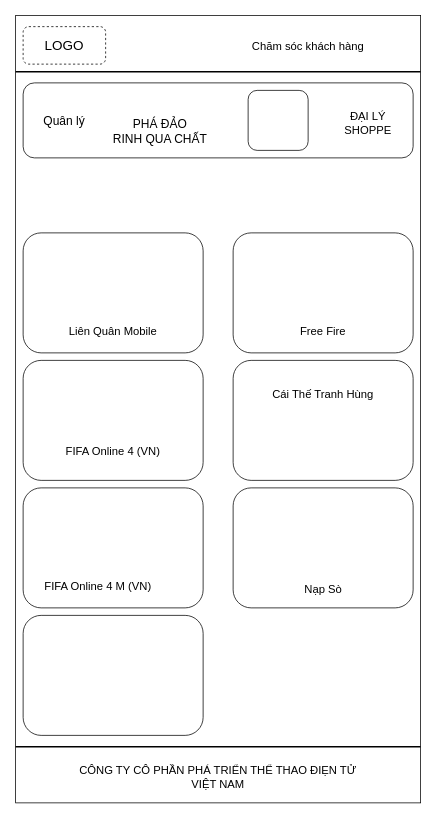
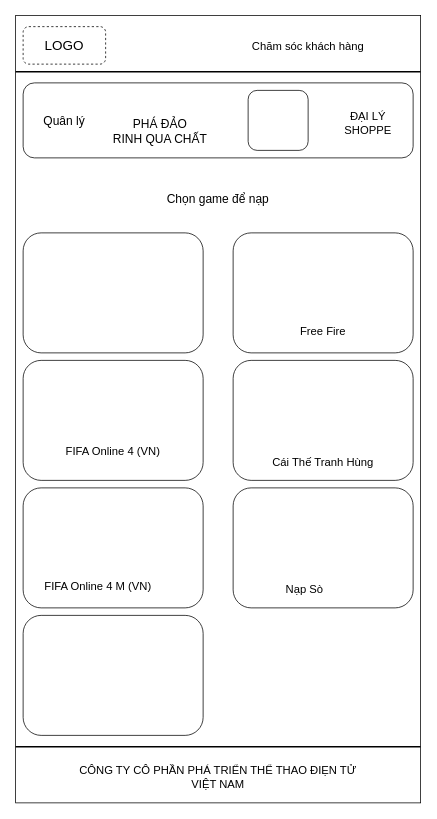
+ <mxCell id="12" value="&lt;font style=&quot;font-size: 16px;&quot;&gt;Chọn game để nạp&lt;/font&gt;" style="text;strokeColor=none;align=center;fillColor=none;html=1;verticalAlign=middle;whiteSpace=wrap;rounded=0;" parent="1" vertex="1"><mxGeometry x="200" y="250" width="180" height="30" as="geometry" /></mxCell>
- <mxCell id="20" value="&lt;font style=&quot;font-size: 15px;&quot;&gt;Liên Quân Mobile&lt;/font&gt;" style="text;strokeColor=none;align=center;fillColor=none;html=1;verticalAlign=middle;whiteSpace=wrap;rounded=0;" parent="1" vertex="1"><mxGeometry x="85" y="425" width="130" height="30" as="geometry" /></mxCell>
- <mxCell id="23" value="&lt;font style=&quot;font-size: 15px;&quot;&gt;Cái Thế Tranh Hùng&lt;/font&gt;" style="text;strokeColor=none;align=center;fillColor=none;html=1;verticalAlign=middle;whiteSpace=wrap;rounded=0;" parent="1" vertex="1"><mxGeometry x="355" y="510" width="150" height="30" as="geometry" /></mxCell>
+ <mxCell id="23" value="&lt;font style=&quot;font-size: 15px;&quot;&gt;Cái Thế Tranh Hùng&lt;/font&gt;" style="text;strokeColor=none;align=center;fillColor=none;html=1;verticalAlign=middle;whiteSpace=wrap;rounded=0;" parent="1" vertex="1"><mxGeometry x="355" y="600" width="150" height="30" as="geometry" /></mxCell>
- <mxCell id="25" value="&lt;font style=&quot;font-size: 15px;&quot;&gt;Nạp Sò&lt;/font&gt;" style="text;strokeColor=none;align=center;fillColor=none;html=1;verticalAlign=middle;whiteSpace=wrap;rounded=0;" parent="1" vertex="1"><mxGeometry x="382.5" y="770" width="95" height="30" as="geometry" /></mxCell>
+ <mxCell id="25" value="&lt;font style=&quot;font-size: 15px;&quot;&gt;Nạp Sò&lt;/font&gt;" style="text;strokeColor=none;align=center;fillColor=none;html=1;verticalAlign=middle;whiteSpace=wrap;rounded=0;" parent="1" vertex="1"><mxGeometry x="357.5" y="770" width="95" height="30" as="geometry" /></mxCell>
